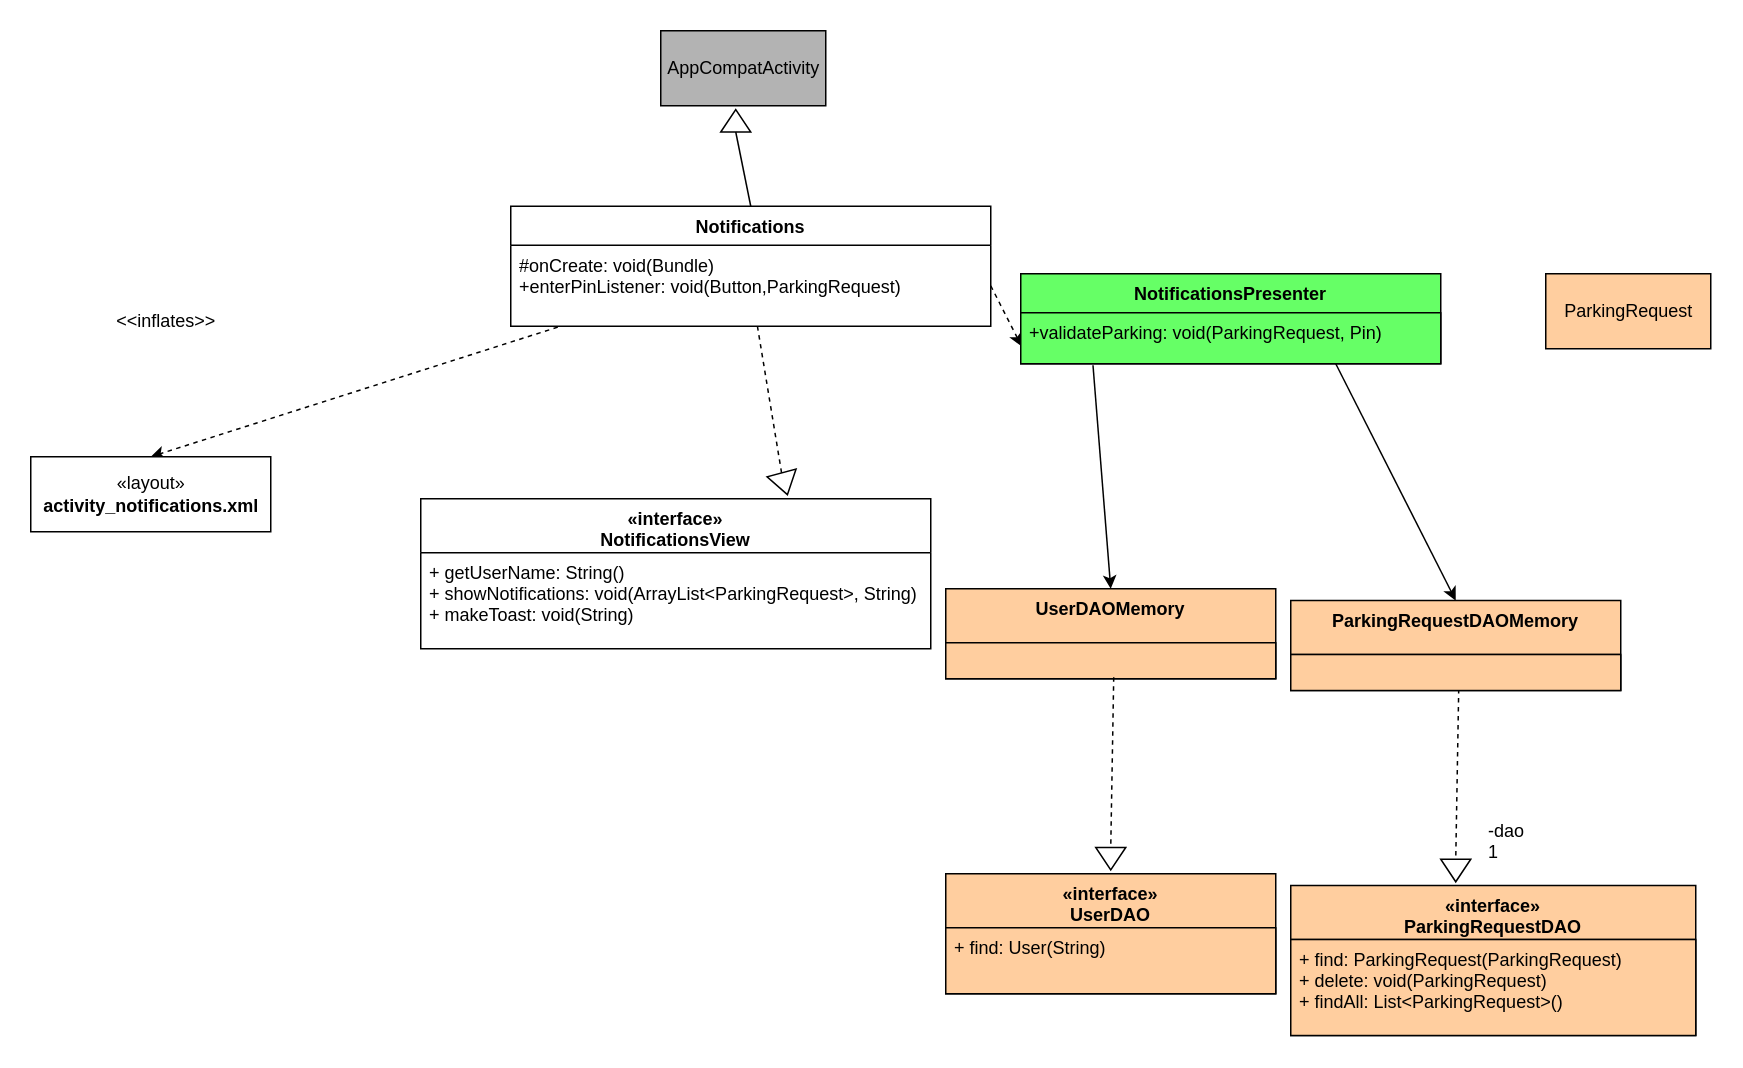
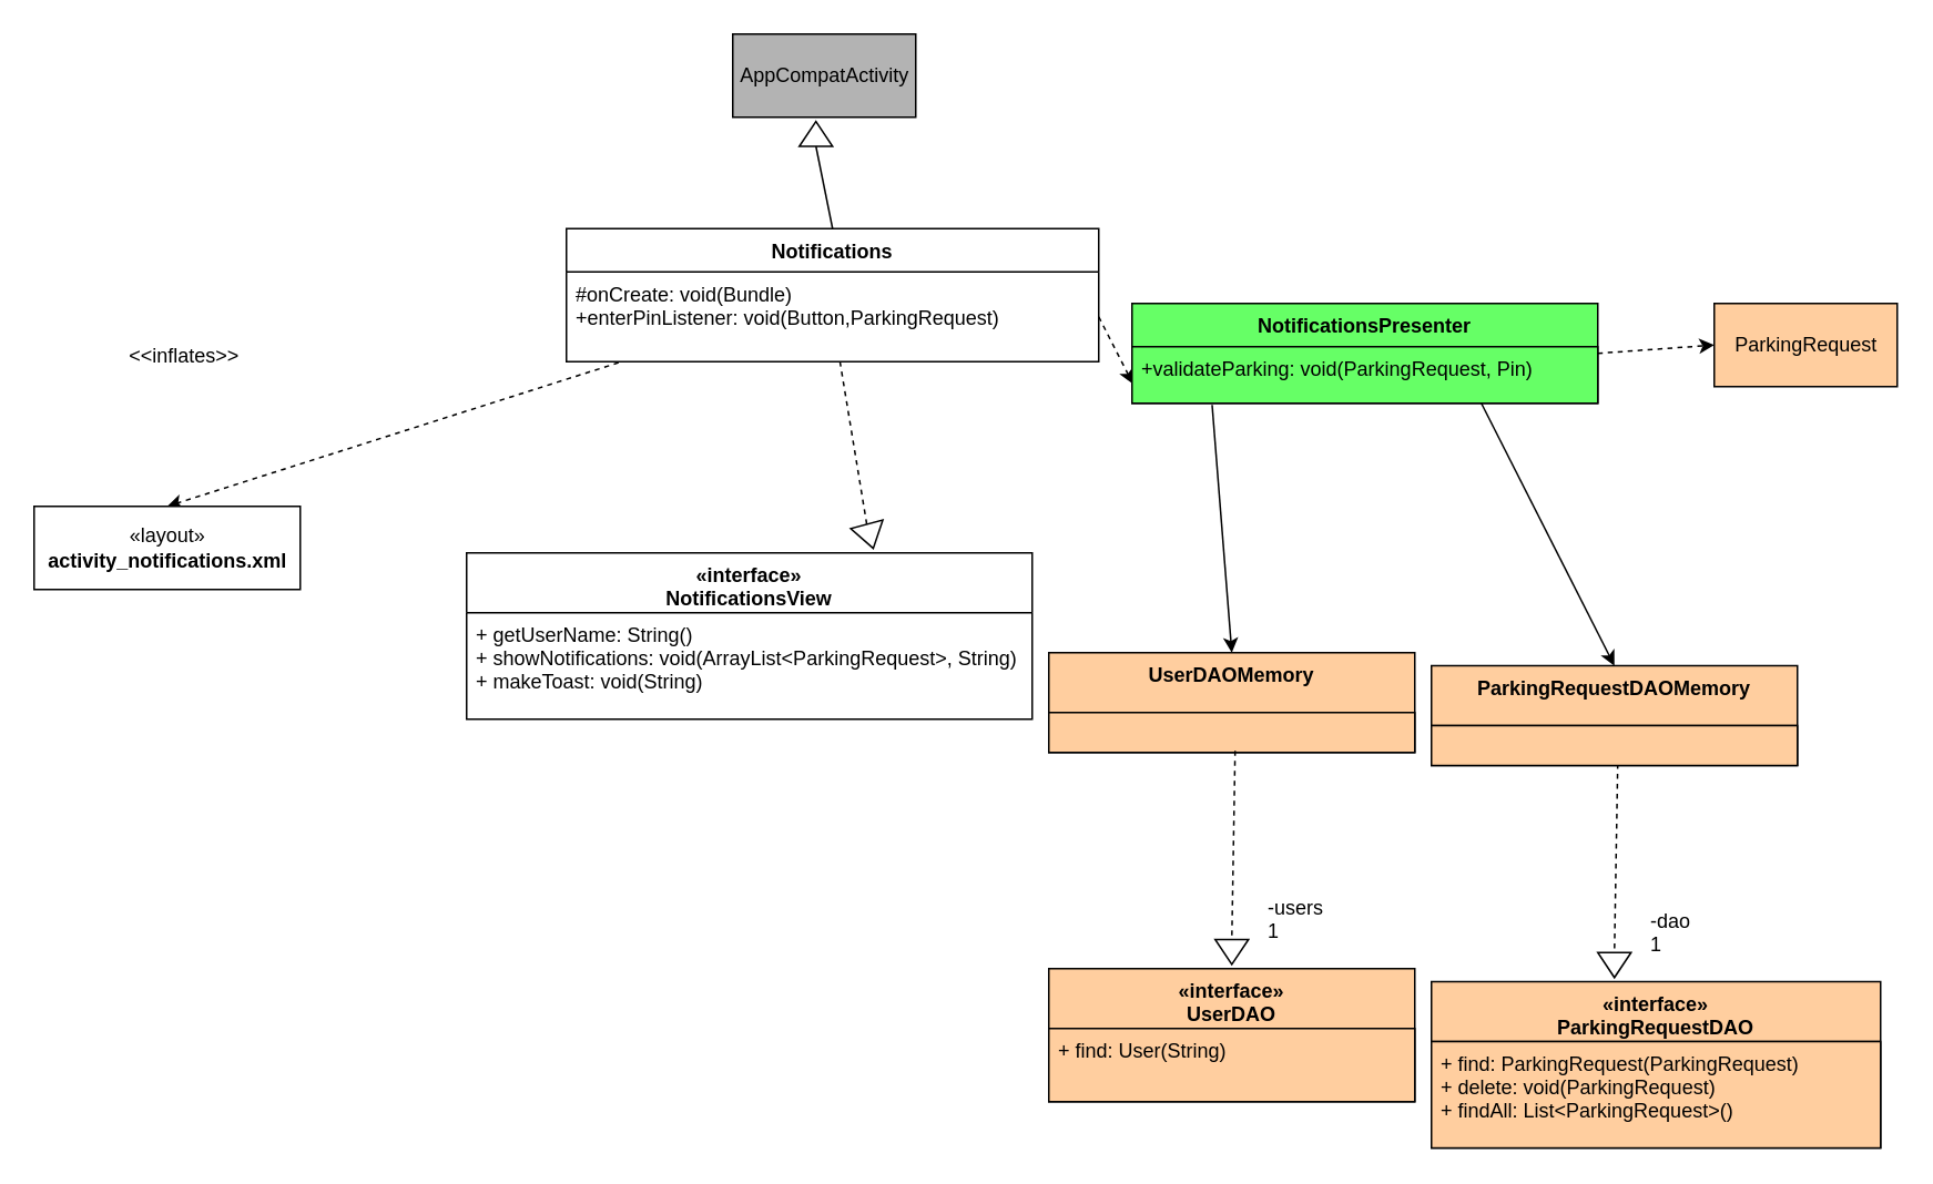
+ <mxCell id="13" value="" style="endArrow=classic;html=1;exitX=1;exitY=0.5;exitDx=0;exitDy=0;dashed=1;entryX=0;entryY=0.5;entryDx=0;entryDy=0;" parent="1" source="10" target="14" edge="1"><mxGeometry width="50" height="50" relative="1" as="geometry"><mxPoint x="870" y="214.28" as="sourcePoint" /><mxPoint x="940" y="192" as="targetPoint" /></mxGeometry></mxCell>
+ <mxCell id="22" value="-users&lt;br&gt;1" style="text;html=1;" parent="1" vertex="1"><mxGeometry x="760" y="532" width="50" height="30" as="geometry" /></mxCell>
